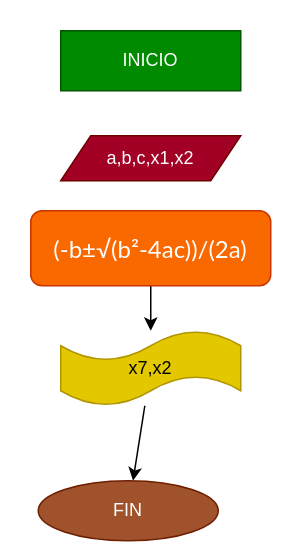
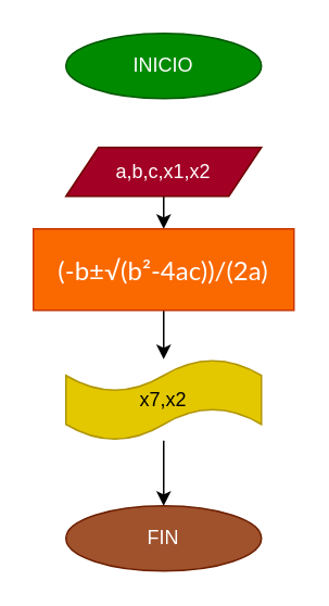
- <mxCell id="2" value="INICIO" style="whiteSpace=wrap;html=1;fillColor=#008a00;fontColor=#ffffff;strokeColor=#005700;rounded=0;" vertex="1" parent="1"><mxGeometry x="40" y="20" width="120" height="40" as="geometry" /></mxCell>
+ <mxCell id="2" value="INICIO" style="ellipse;whiteSpace=wrap;html=1;fillColor=#008a00;fontColor=#ffffff;strokeColor=#005700;" vertex="1" parent="1"><mxGeometry x="40" y="20" width="120" height="40" as="geometry" /></mxCell>
+ <mxCell id="3" value="" style="edgeStyle=none;html=1;" edge="1" parent="1" source="4" target="6"><mxGeometry relative="1" as="geometry" /></mxCell>
- <mxCell id="6" value="&lt;span style=&quot;font-family: &amp;#34;lato&amp;#34; , &amp;#34;noto sans&amp;#34; , sans-serif ; font-size: 16px ; text-align: left&quot;&gt;&lt;font color=&quot;#ffffff&quot;&gt;(-b±√(b²-4ac))/(2a)&lt;/font&gt;&lt;/span&gt;" style="whiteSpace=wrap;html=1;fillColor=#fa6800;fontColor=#000000;strokeColor=#C73500;rounded=1;" vertex="1" parent="1"><mxGeometry x="20" y="140" width="160" height="50" as="geometry" /></mxCell>
+ <mxCell id="6" value="&lt;span style=&quot;font-family: &amp;#34;lato&amp;#34; , &amp;#34;noto sans&amp;#34; , sans-serif ; font-size: 16px ; text-align: left&quot;&gt;&lt;font color=&quot;#ffffff&quot;&gt;(-b±√(b²-4ac))/(2a)&lt;/font&gt;&lt;/span&gt;" style="whiteSpace=wrap;html=1;fillColor=#fa6800;fontColor=#000000;strokeColor=#C73500;" vertex="1" parent="1"><mxGeometry x="20" y="140" width="160" height="50" as="geometry" /></mxCell>
- <mxCell id="9" value="FIN" style="ellipse;whiteSpace=wrap;html=1;fillColor=#a0522d;fontColor=#ffffff;strokeColor=#6D1F00;" vertex="1" parent="1"><mxGeometry x="25" y="320" width="120" height="40" as="geometry" /></mxCell>
+ <mxCell id="9" value="FIN" style="ellipse;whiteSpace=wrap;html=1;fillColor=#a0522d;fontColor=#ffffff;strokeColor=#6D1F00;" vertex="1" parent="1"><mxGeometry x="40" y="310" width="120" height="40" as="geometry" /></mxCell>
